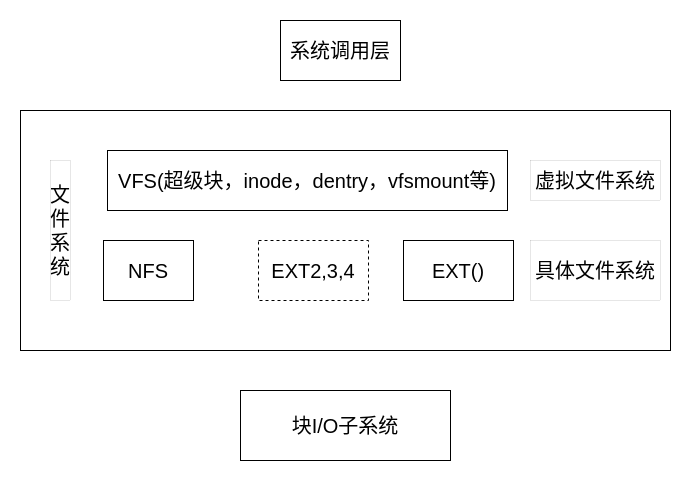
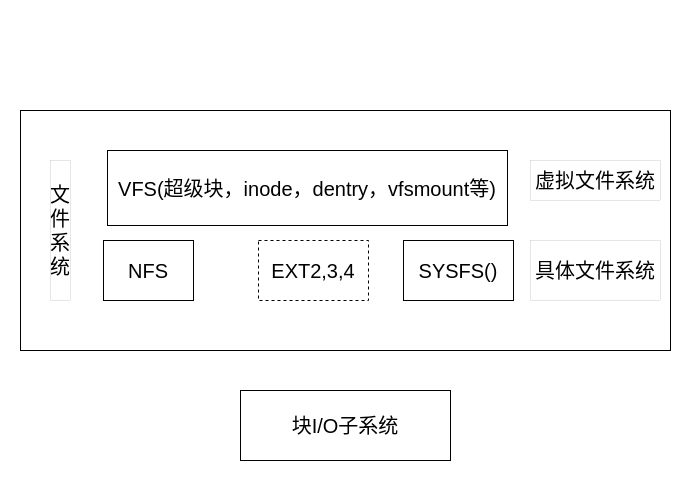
- <mxCell id="2" value="系统调用层" style="rounded=0;whiteSpace=wrap;html=1;fontSize=20;" parent="1" vertex="1"><mxGeometry x="280" y="20" width="120" height="60" as="geometry" /></mxCell>
- <mxCell id="5" value="VFS(超级块，inode，dentry，vfsmount等)" style="rounded=0;whiteSpace=wrap;html=1;fontSize=20;" parent="1" vertex="1"><mxGeometry x="107" y="150" width="400" height="60" as="geometry" /></mxCell>
+ <mxCell id="5" value="VFS(超级块，inode，dentry，vfsmount等)" style="rounded=0;whiteSpace=wrap;html=1;fontSize=20;" parent="1" vertex="1"><mxGeometry x="107" y="150" width="400" height="75" as="geometry" /></mxCell>
- <mxCell id="8" value="EXT()" style="rounded=0;whiteSpace=wrap;html=1;fontSize=20;" parent="1" vertex="1"><mxGeometry x="403" y="240" width="110" height="60" as="geometry" /></mxCell>
+ <mxCell id="8" value="SYSFS()" style="rounded=0;whiteSpace=wrap;html=1;fontSize=20;" parent="1" vertex="1"><mxGeometry x="403" y="240" width="110" height="60" as="geometry" /></mxCell>
